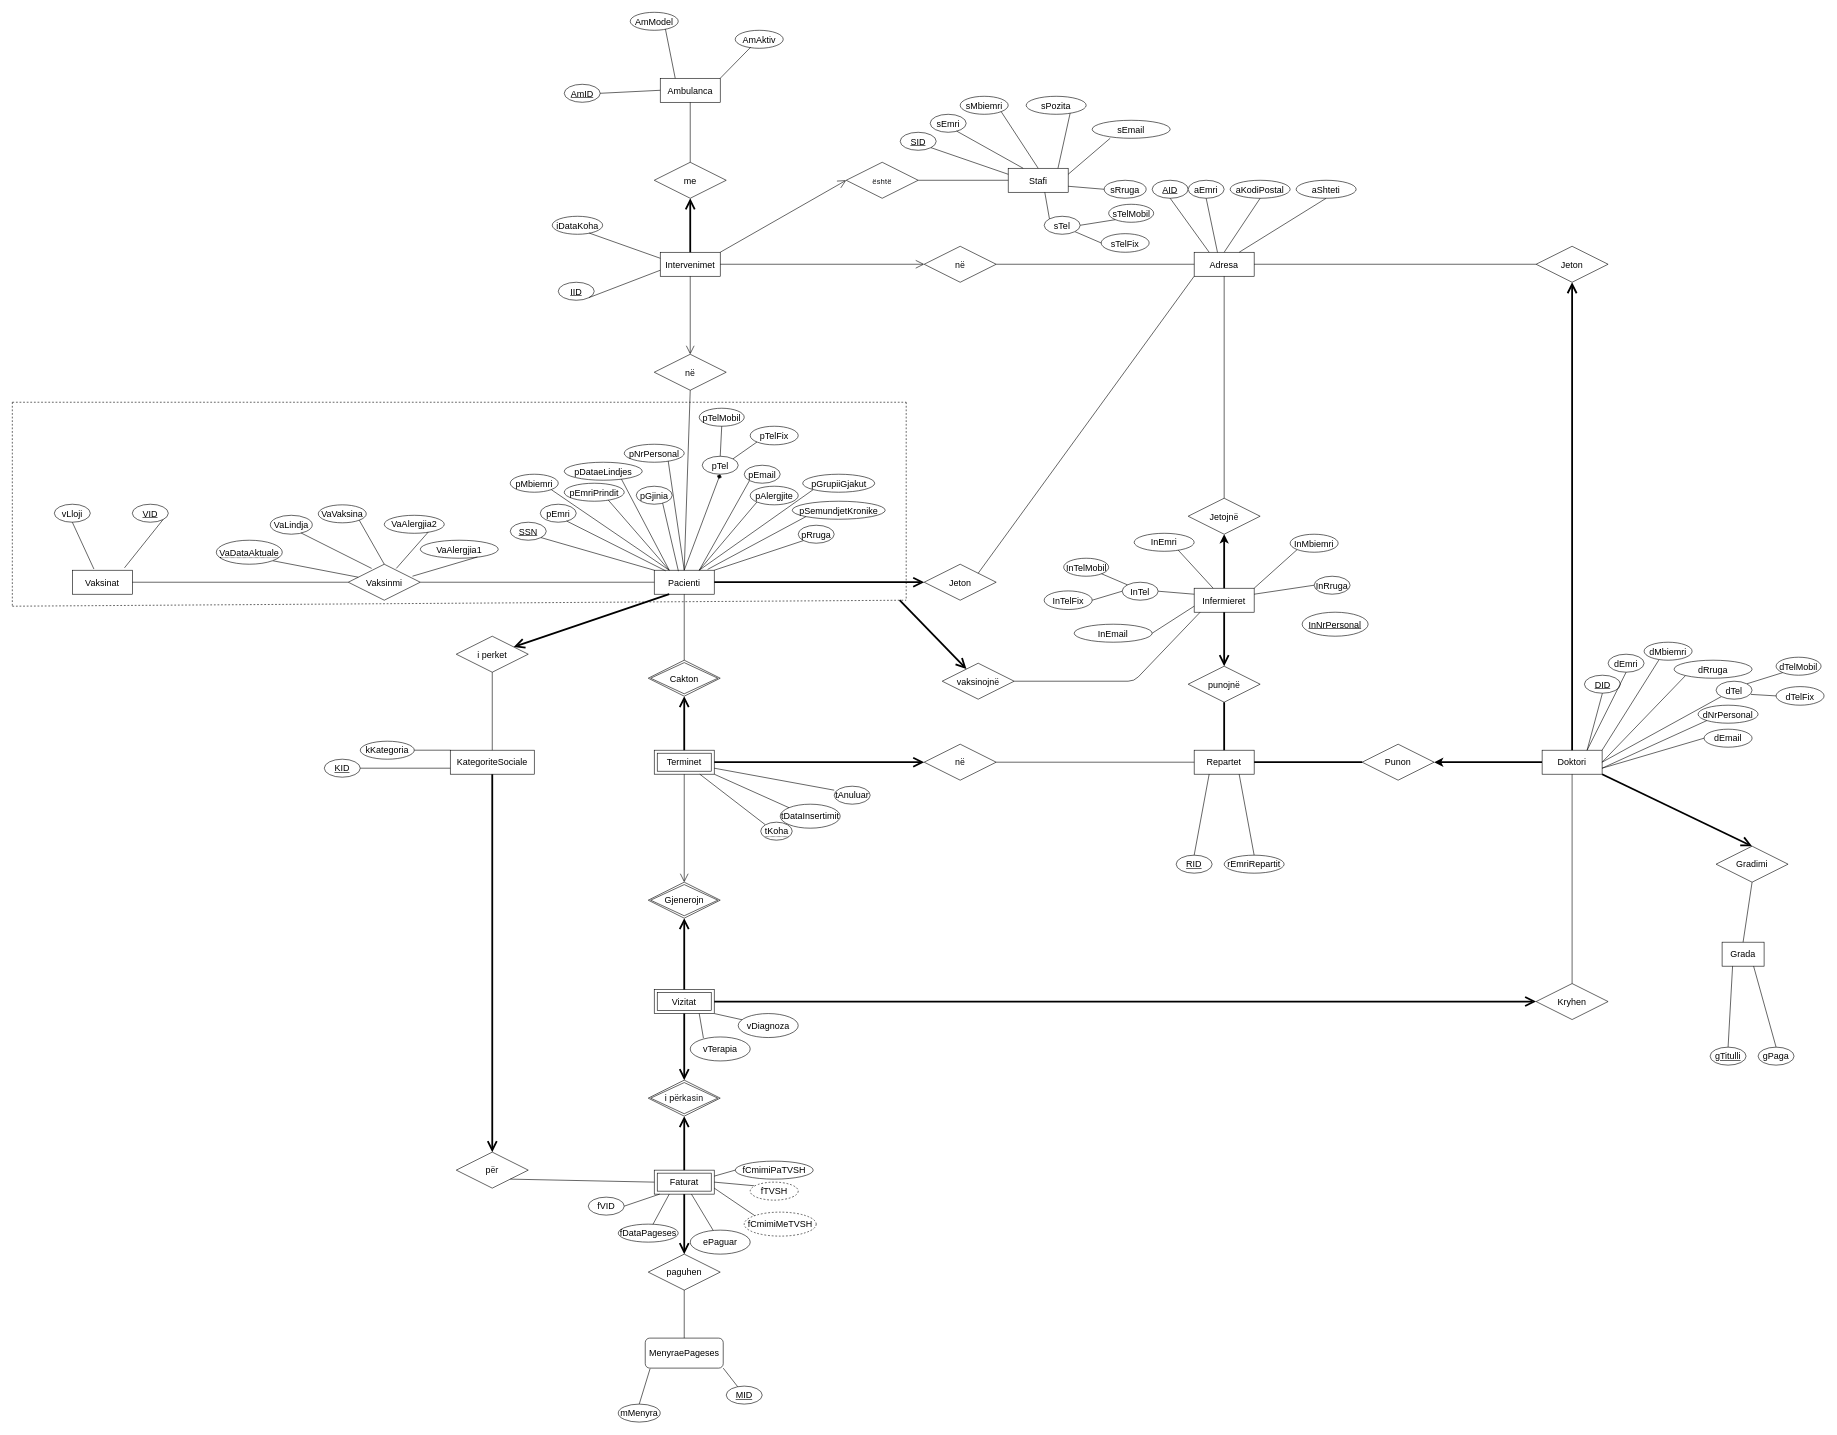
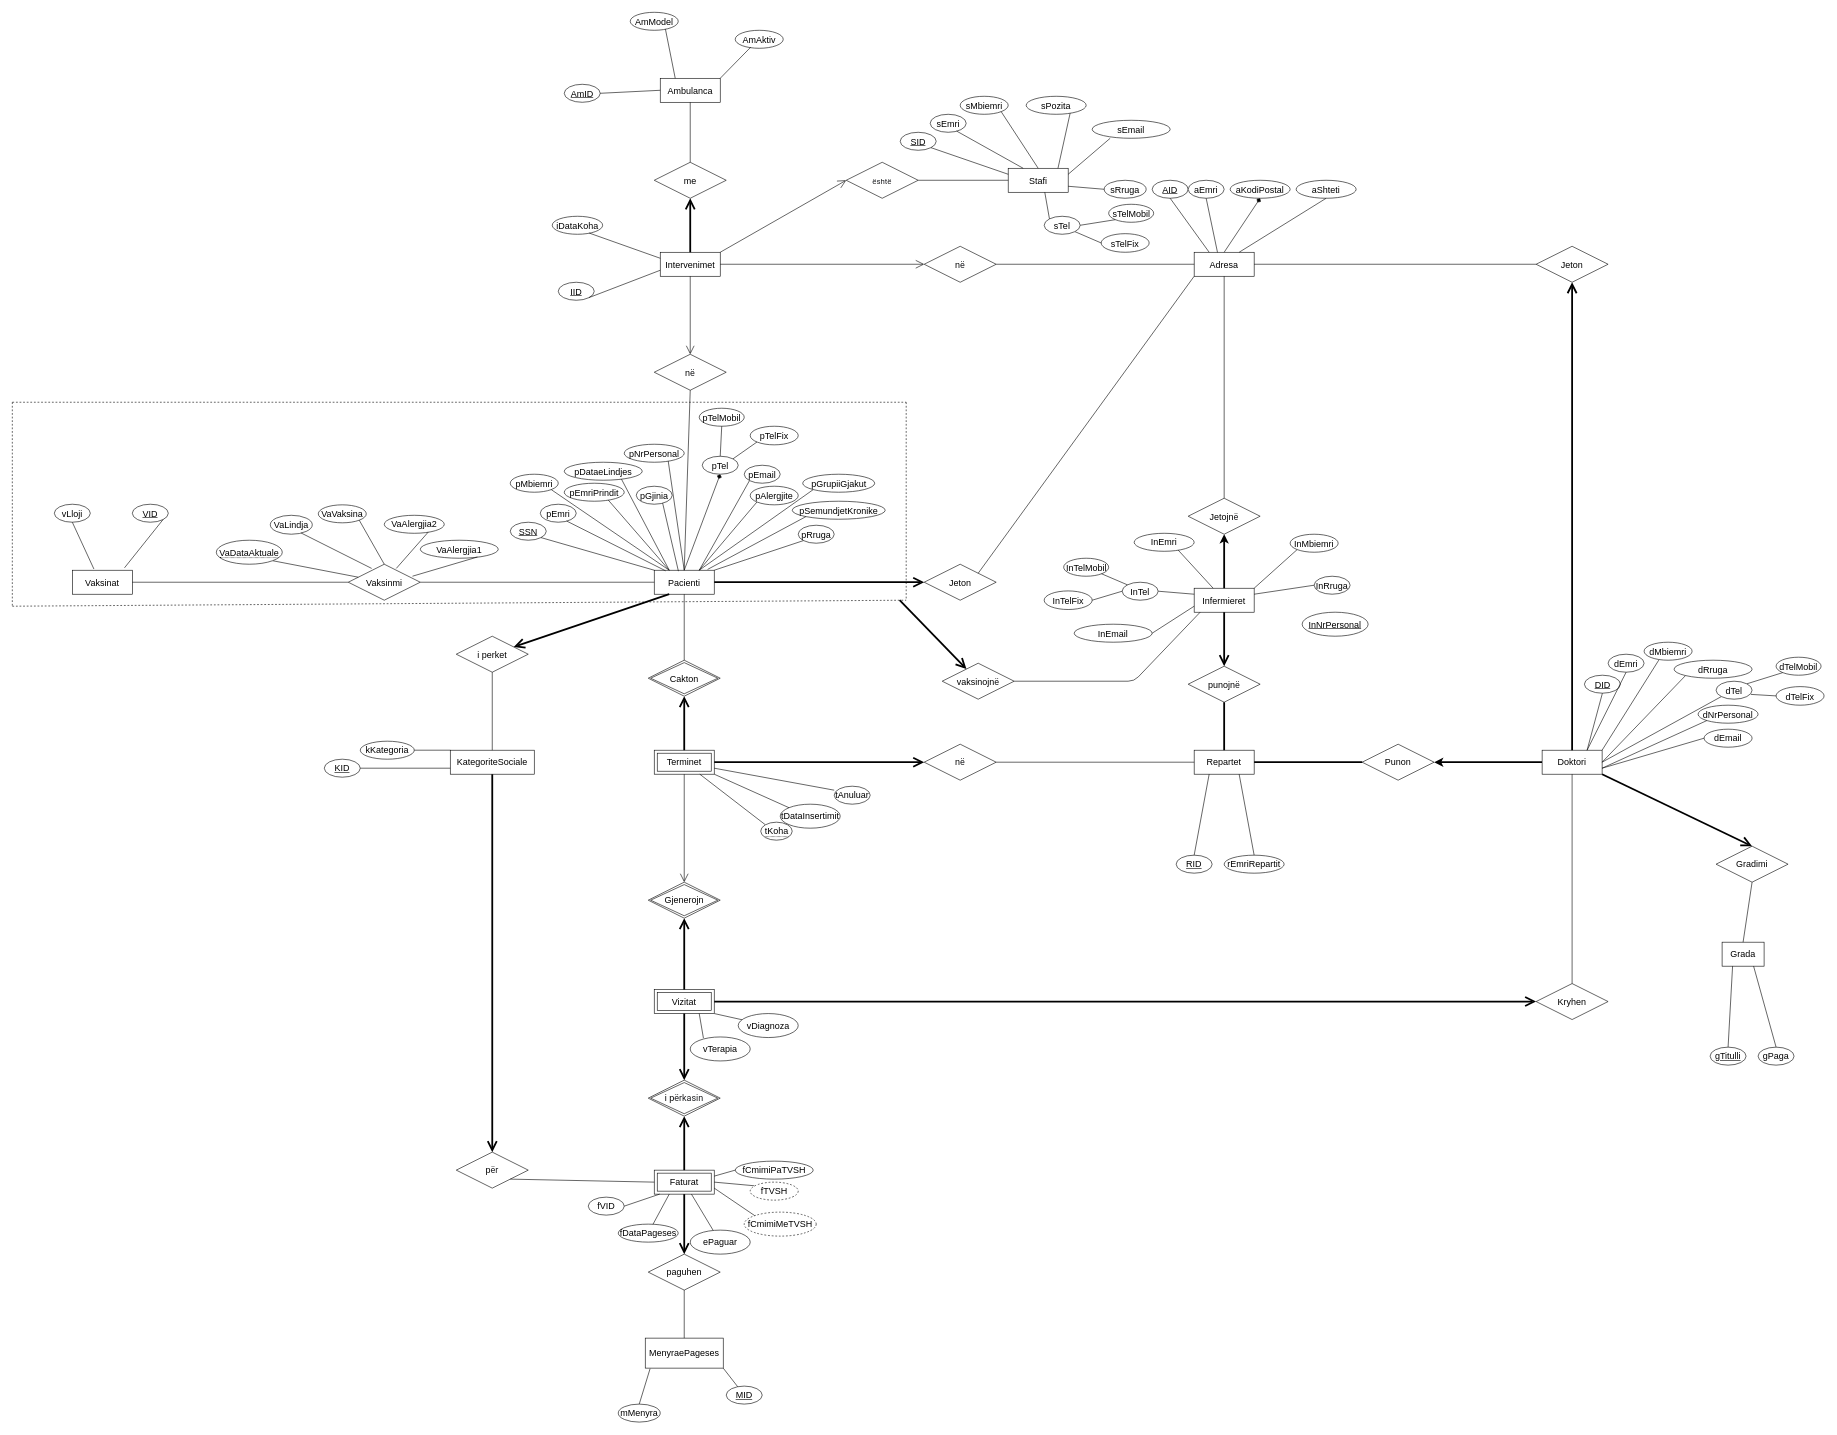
- <mxCell id="110" value="" style="endArrow=none;html=1;strokeWidth=1;fontSize=15;entryX=0.5;entryY=1;entryDx=0;entryDy=0;exitX=0.5;exitY=0;exitDx=0;exitDy=0;" parent="1" source="3" target="109" edge="1"><mxGeometry relative="1" as="geometry"><mxPoint x="2215" y="410" as="sourcePoint" /><mxPoint x="2070" y="276.49" as="targetPoint" /></mxGeometry></mxCell>
+ <mxCell id="110" value="" style="endArrow=diamond;html=1;strokeWidth=1;fontSize=15;entryX=0.5;entryY=1;entryDx=0;entryDy=0;exitX=0.5;exitY=0;exitDx=0;exitDy=0;" parent="1" source="3" target="109" edge="1"><mxGeometry relative="1" as="geometry"><mxPoint x="2215" y="410" as="sourcePoint" /><mxPoint x="2070" y="276.49" as="targetPoint" /></mxGeometry></mxCell>
- <mxCell id="12" value="MenyraePageses" style="whiteSpace=wrap;html=1;align=center;fontSize=15;rounded=1;" parent="1" vertex="1"><mxGeometry x="1075" y="2230" width="130" height="50" as="geometry" /></mxCell>
+ <mxCell id="12" value="MenyraePageses" style="whiteSpace=wrap;html=1;align=center;fontSize=15;" parent="1" vertex="1"><mxGeometry x="1075" y="2230" width="130" height="50" as="geometry" /></mxCell>
